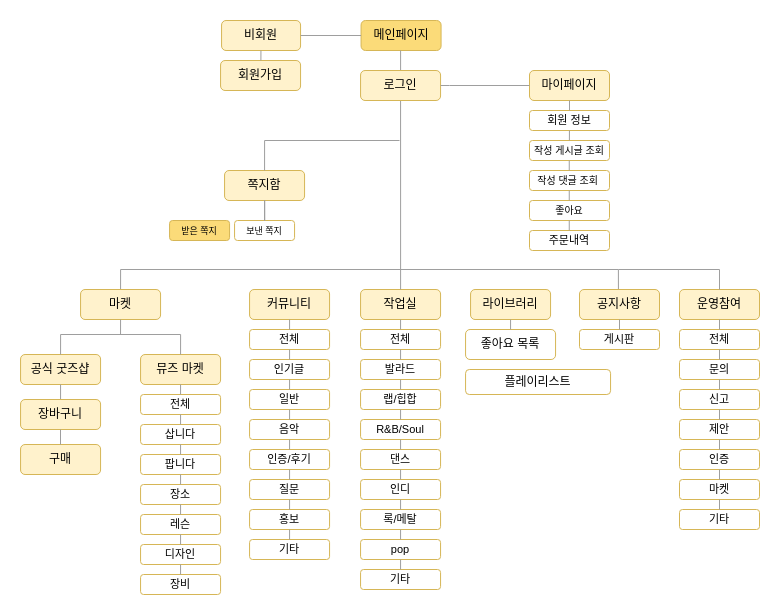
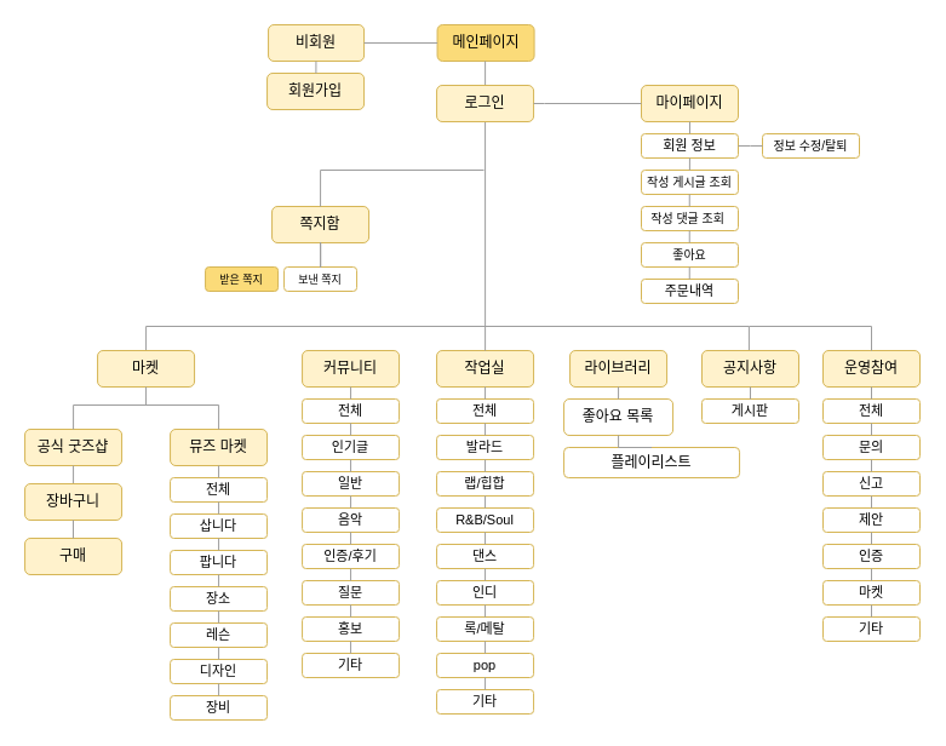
+ <mxCell id="112" value="" style="edgeStyle=orthogonalEdgeStyle;rounded=0;orthogonalLoop=1;jettySize=auto;html=1;endArrow=none;endFill=0;strokeColor=#9e9e9e;exitX=0;exitY=0.5;exitDx=0;exitDy=0;entryX=1;entryY=0.5;entryDx=0;entryDy=0;" parent="1" source="111" target="5" edge="1"><mxGeometry relative="1" as="geometry"><mxPoint x="778" y="70" as="sourcePoint" /><mxPoint x="689" y="70" as="targetPoint" /><Array as="points"><mxPoint x="619" y="120" /><mxPoint x="619" y="120" /></Array></mxGeometry></mxCell>
+ <mxCell id="111" value="정보 수정/탈퇴" style="rounded=1;whiteSpace=wrap;html=1;fillColor=#ffffff;strokeColor=#d6b656;fontSize=10;" parent="1" vertex="1"><mxGeometry x="629" width="80" height="20" as="geometry" y="110" /></mxCell>
+ <mxCell id="16" value="" style="edgeStyle=orthogonalEdgeStyle;rounded=0;orthogonalLoop=1;jettySize=auto;html=1;endArrow=none;endFill=0;strokeColor=#9e9e9e;exitX=0.5;exitY=0;exitDx=0;exitDy=0;entryX=0.5;entryY=1;entryDx=0;entryDy=0;" parent="1" source="9" target="8" edge="1"><mxGeometry relative="1" as="geometry"><mxPoint x="693.07" y="323.66" as="sourcePoint" /><mxPoint x="608.07" y="323.66" as="targetPoint" /><Array as="points" /></mxGeometry></mxCell>
